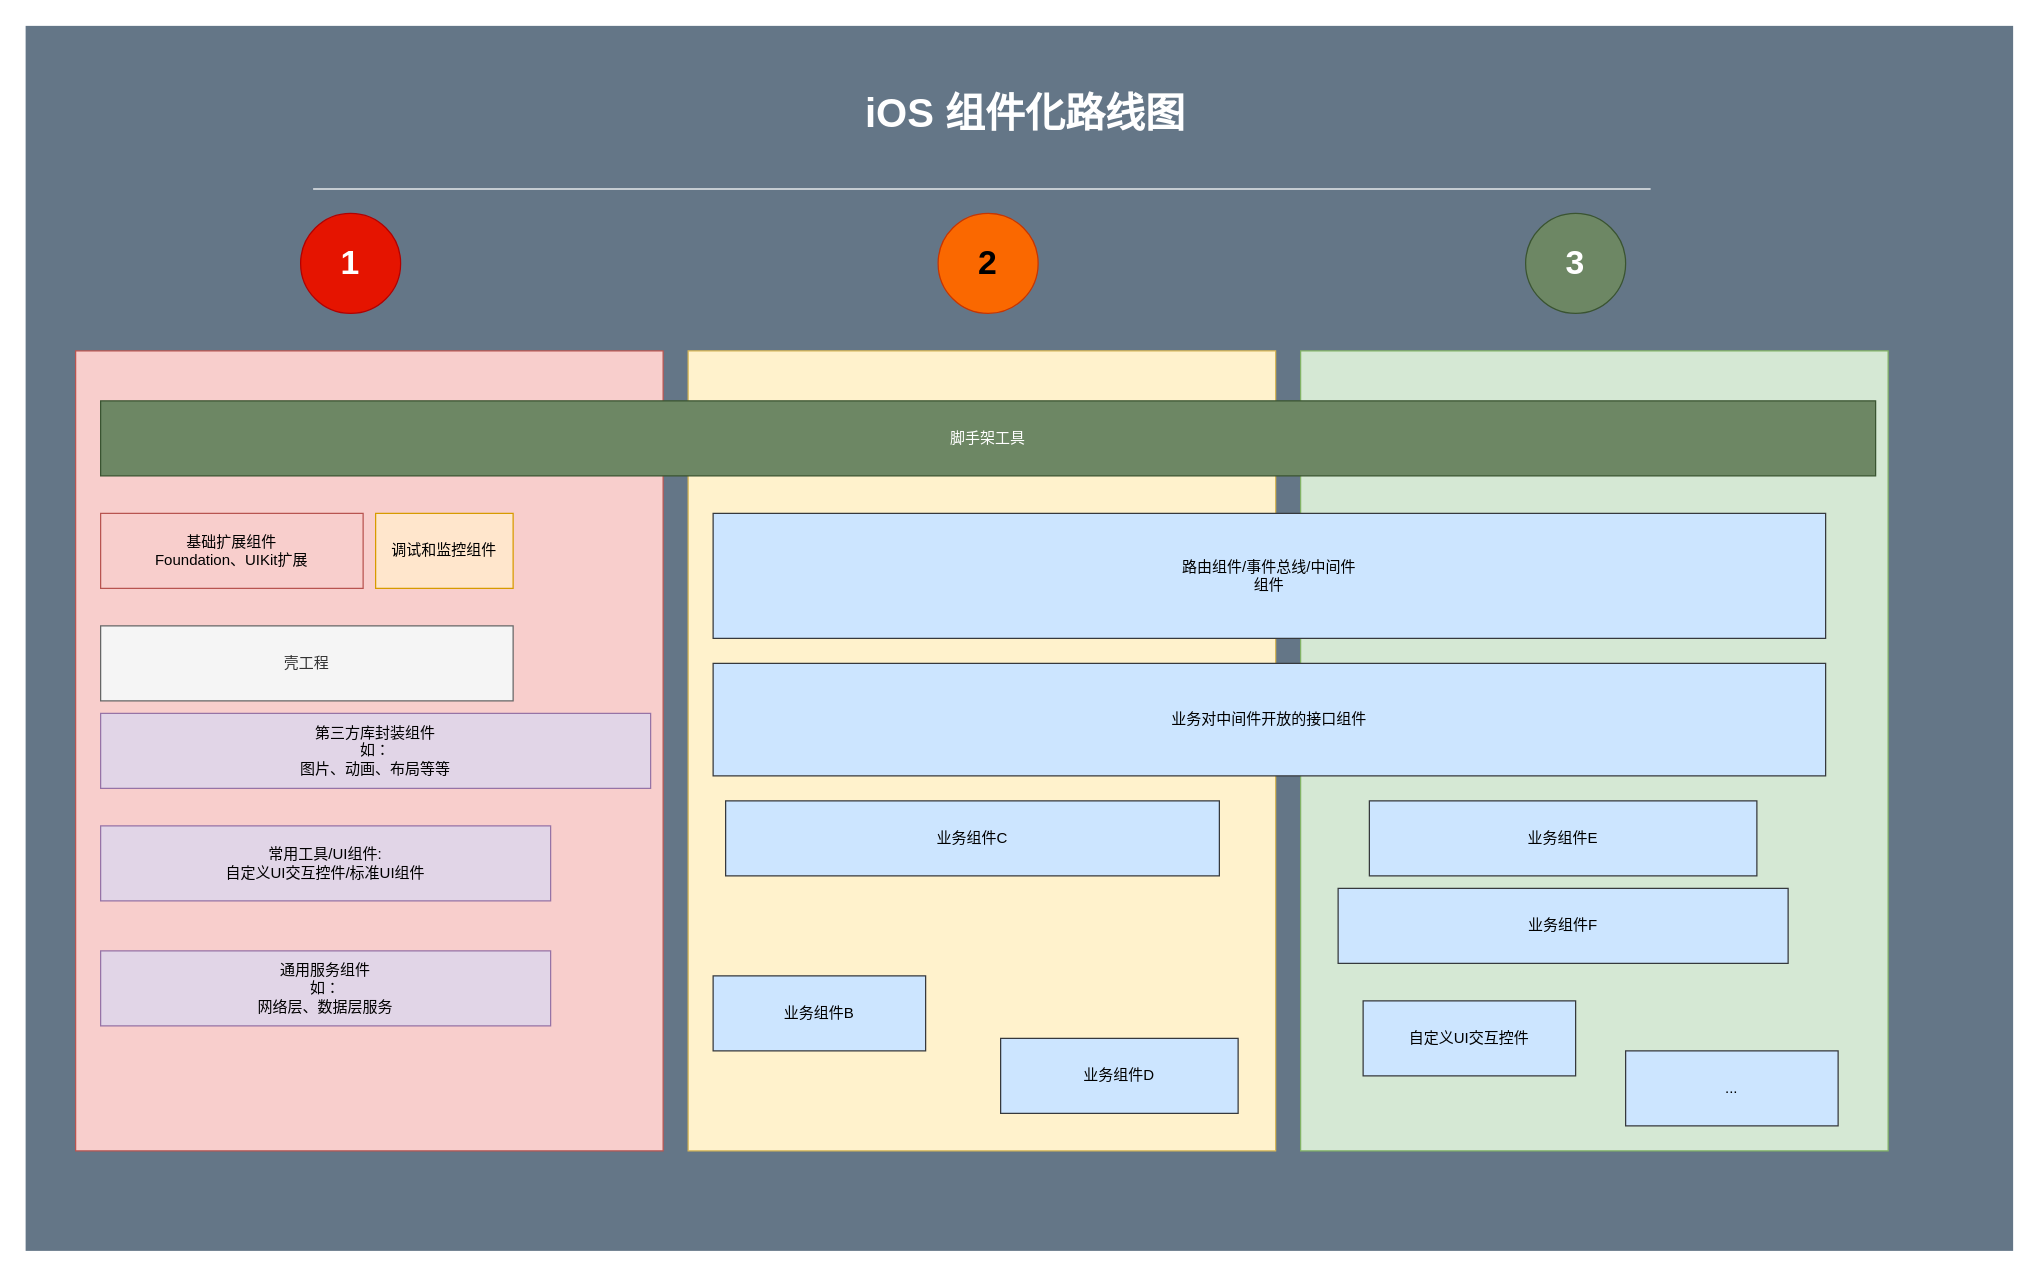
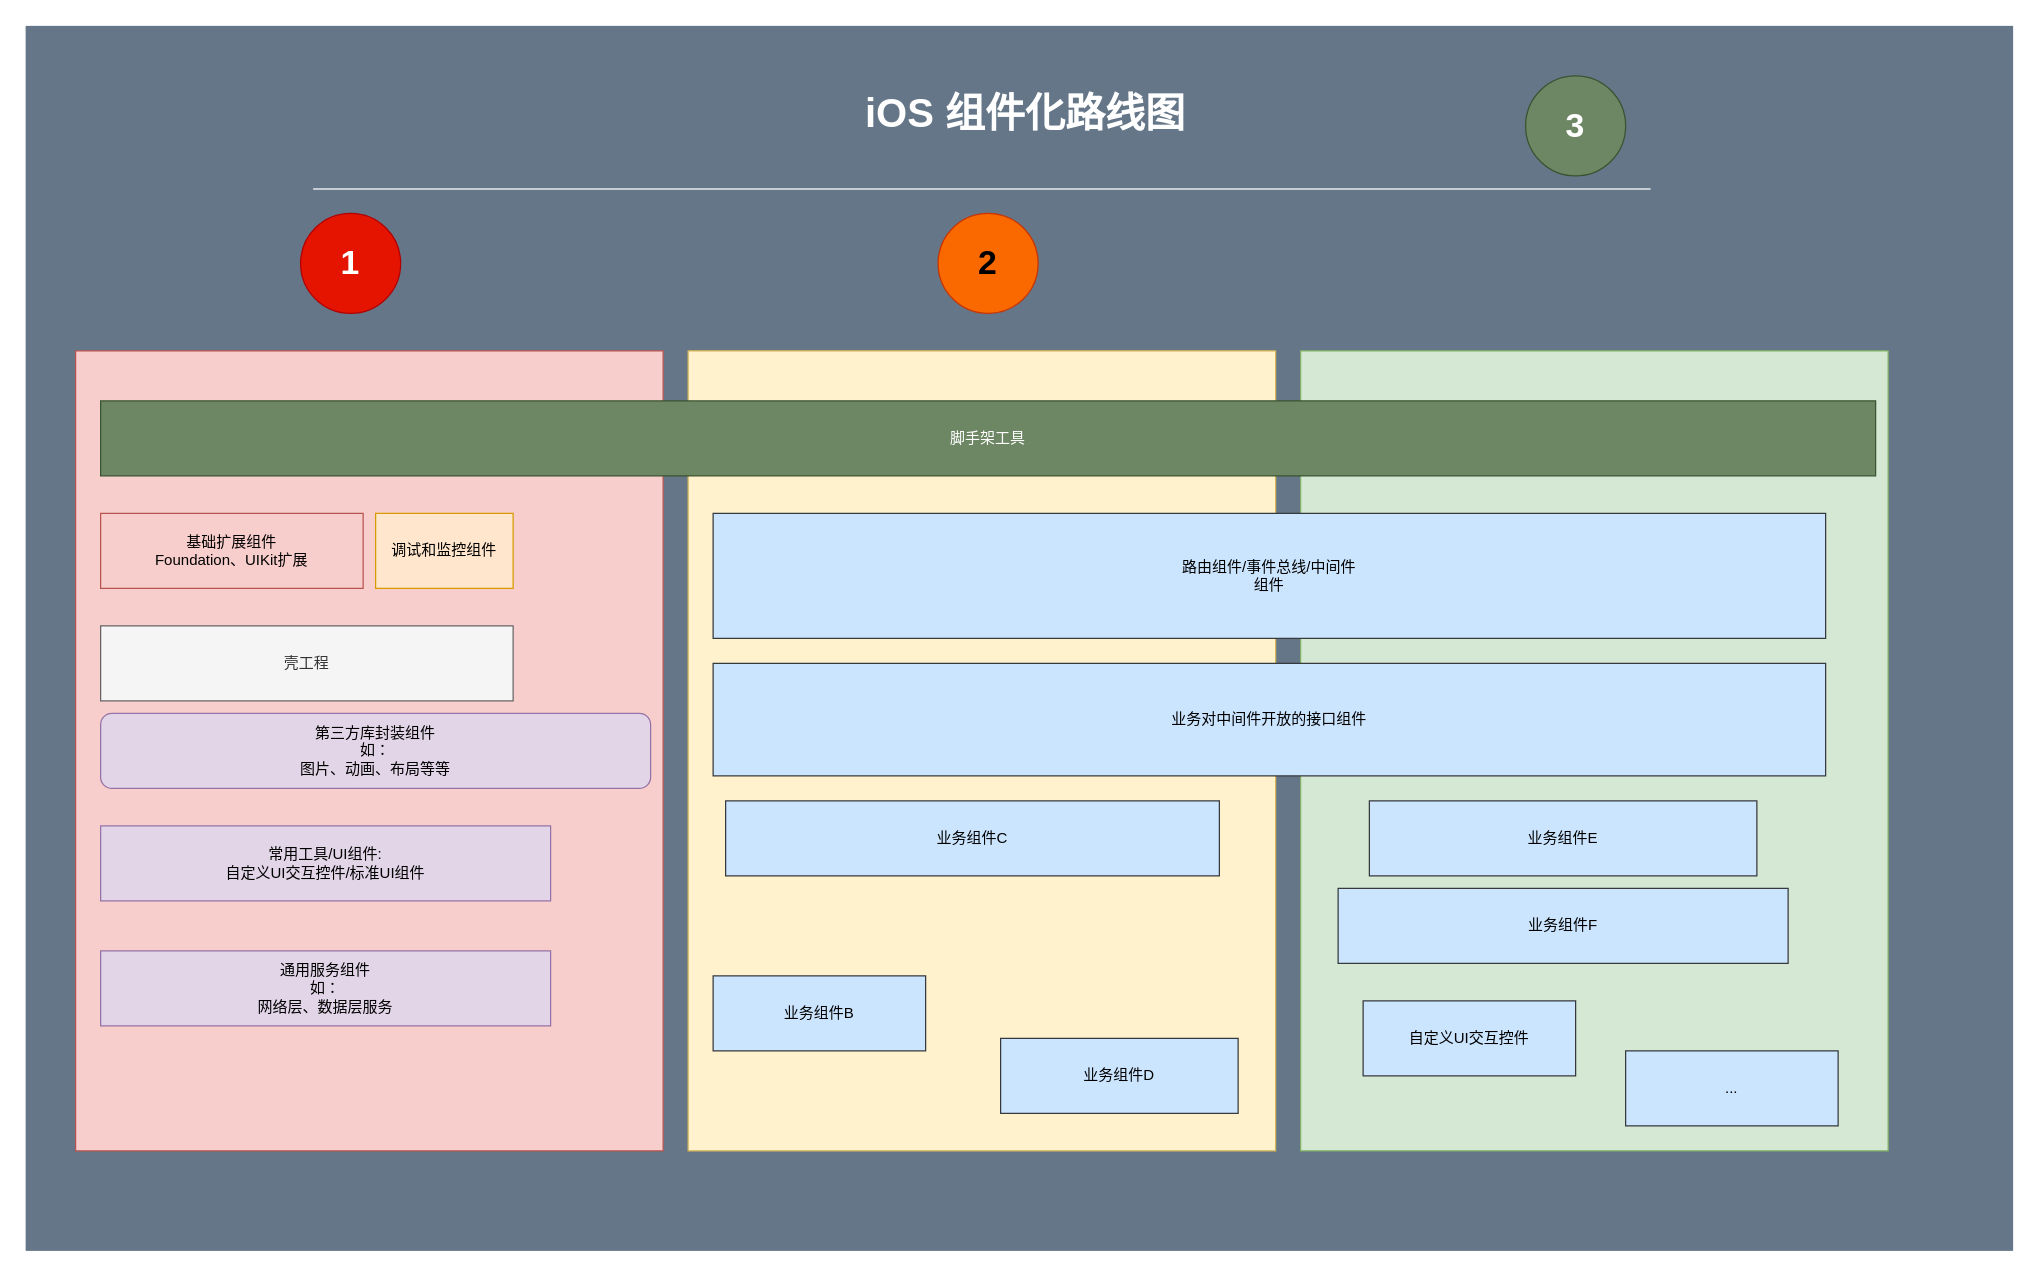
- <mxCell id="25" value="3" style="ellipse;whiteSpace=wrap;html=1;aspect=fixed;fillColor=#6d8764;strokeColor=#3A5431;fontColor=#ffffff;fontStyle=1;fontSize=27;" vertex="1" parent="1"><mxGeometry x="1220" y="170" width="80" height="80" as="geometry" /></mxCell>
+ <mxCell id="25" value="3" style="ellipse;whiteSpace=wrap;html=1;aspect=fixed;fillColor=#6d8764;strokeColor=#3A5431;fontColor=#ffffff;fontStyle=1;fontSize=27;" vertex="1" parent="1"><mxGeometry x="1220" y="60" width="80" height="80" as="geometry" /></mxCell>
- <mxCell id="7" value="第三方库封装组件&lt;br&gt;如：&lt;br&gt;图片、动画、布局等等" style="rounded=0;whiteSpace=wrap;html=1;fillColor=#e1d5e7;strokeColor=#9673a6;" parent="1" vertex="1"><mxGeometry x="80" y="570" width="440" height="60" as="geometry" /></mxCell>
+ <mxCell id="7" value="第三方库封装组件&lt;br&gt;如：&lt;br&gt;图片、动画、布局等等" style="whiteSpace=wrap;html=1;fillColor=#e1d5e7;strokeColor=#9673a6;rounded=1;" parent="1" vertex="1"><mxGeometry x="80" y="570" width="440" height="60" as="geometry" /></mxCell>
